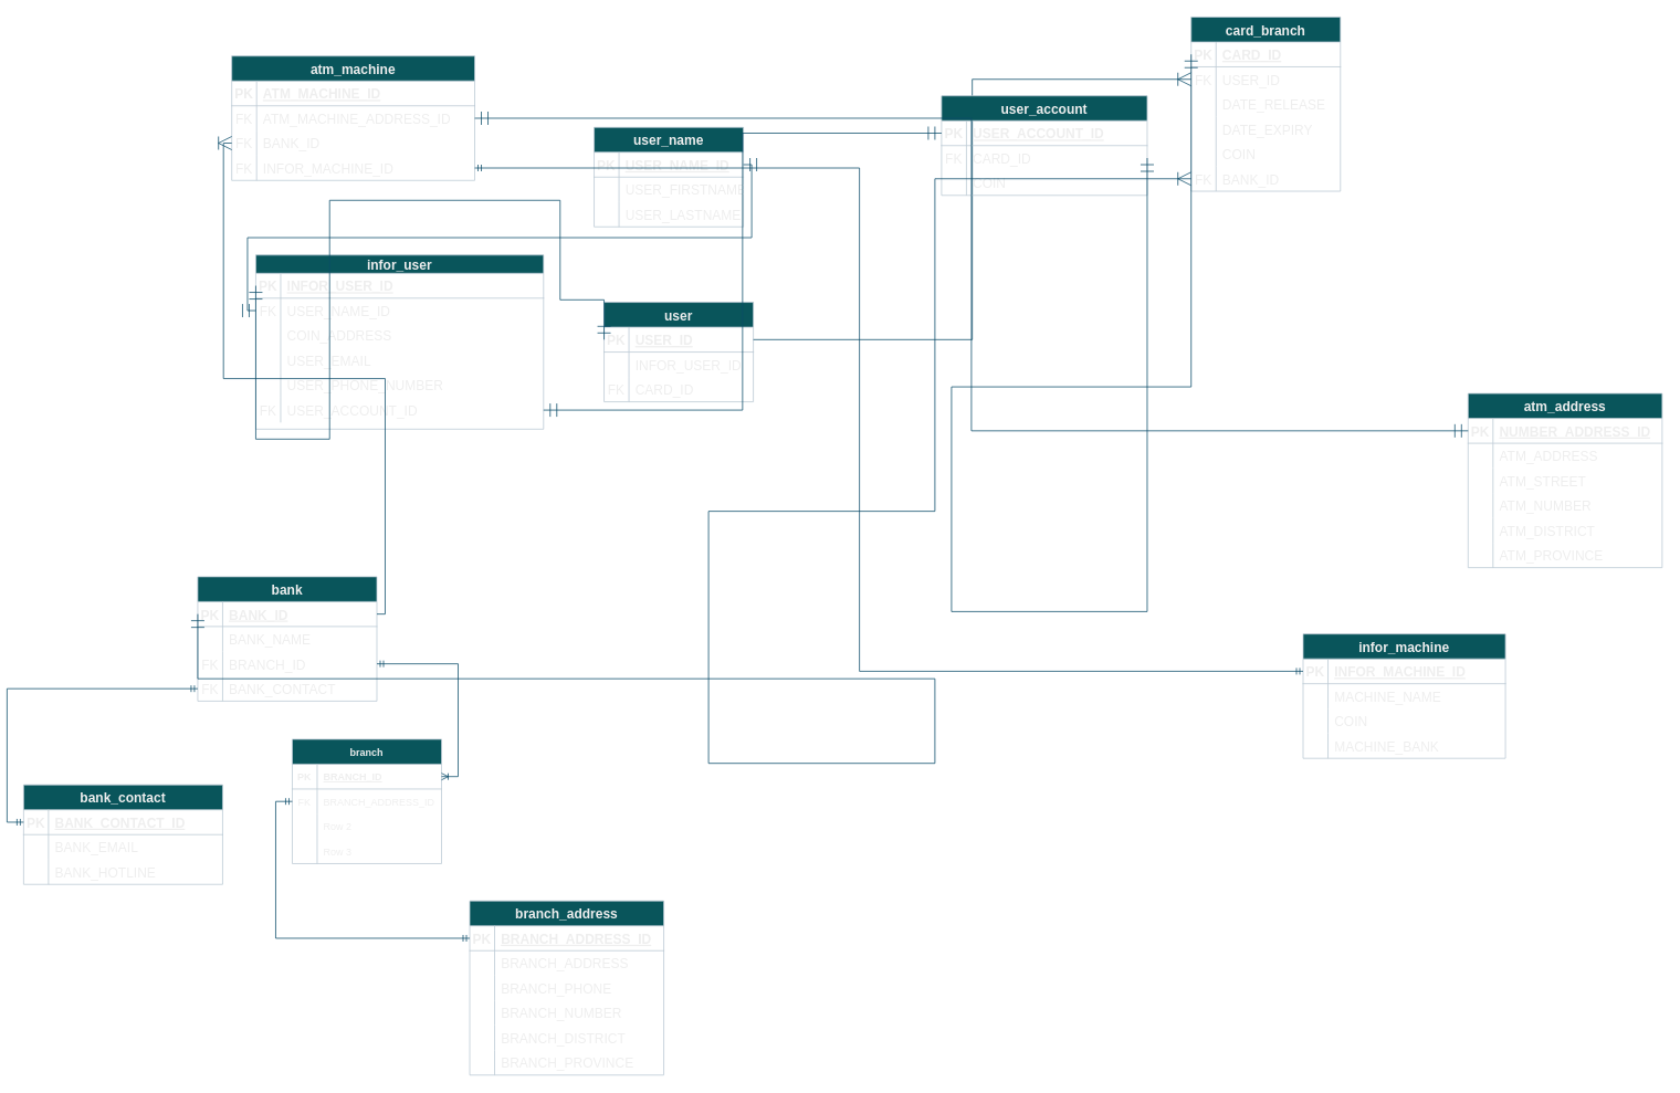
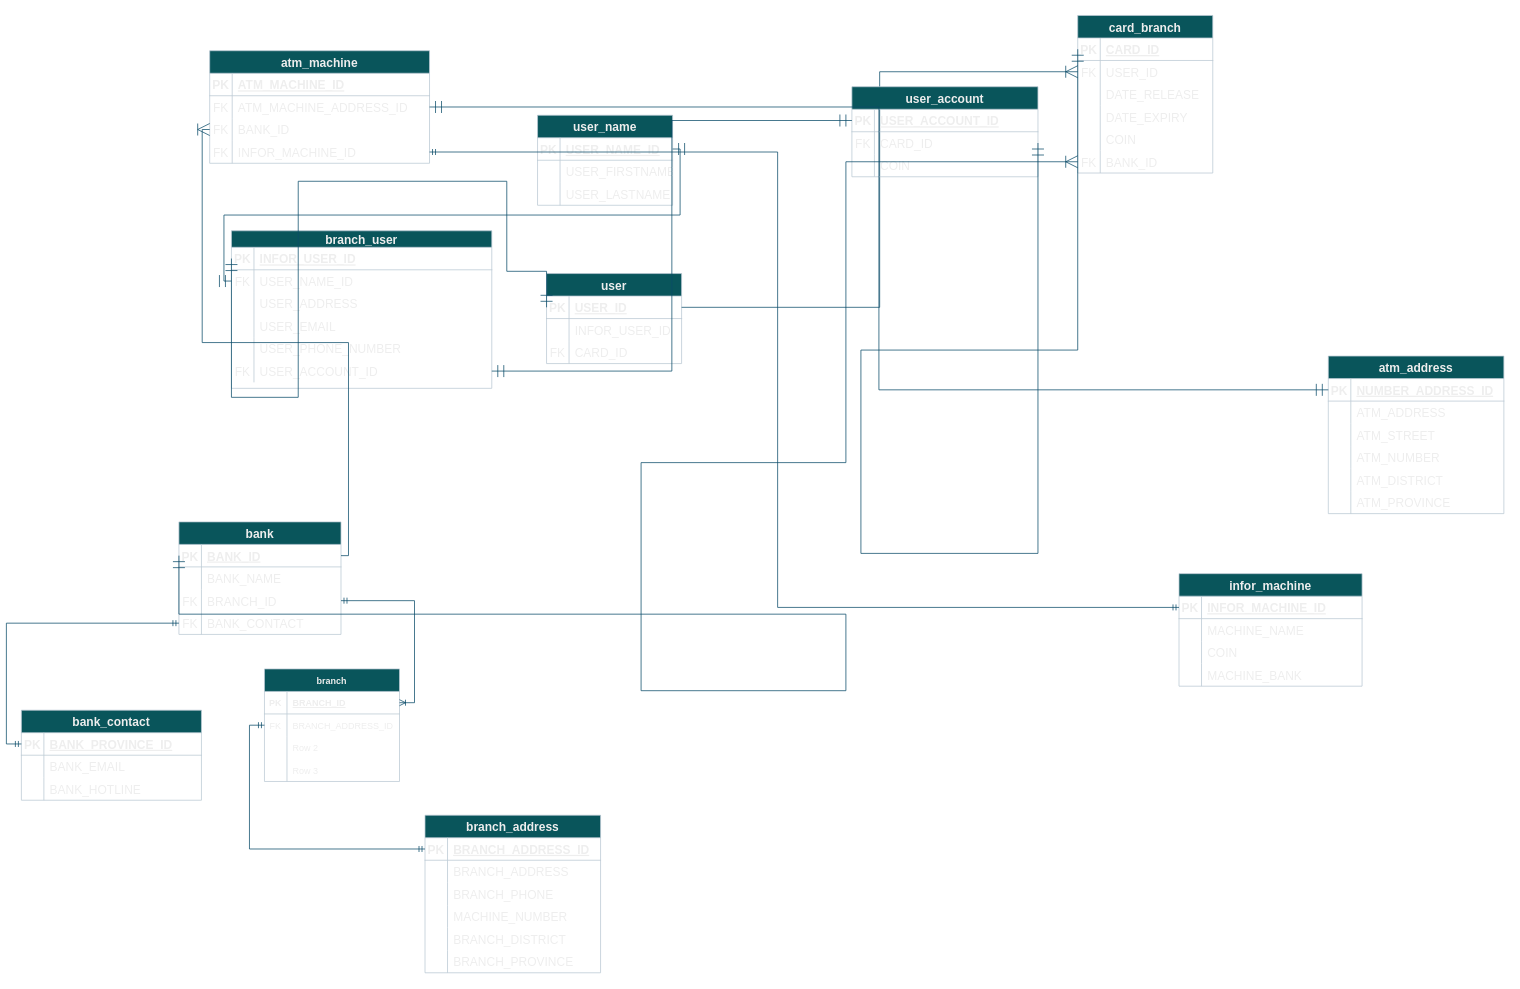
- <mxCell id="57" value="infor_user" style="shape=table;startSize=22;container=1;collapsible=1;childLayout=tableLayout;fixedRows=1;rowLines=0;fontStyle=1;align=center;resizeLast=1;strokeColor=#BAC8D3;fontSize=16;fontColor=#EEEEEE;fillColor=#09555B;labelBackgroundColor=none;" vertex="1" parent="1"><mxGeometry x="300" y="307" width="347" height="210" as="geometry" /></mxCell>
+ <mxCell id="57" value="branch_user" style="shape=table;startSize=22;container=1;collapsible=1;childLayout=tableLayout;fixedRows=1;rowLines=0;fontStyle=1;align=center;resizeLast=1;strokeColor=#BAC8D3;fontSize=16;fontColor=#EEEEEE;fillColor=#09555B;labelBackgroundColor=none;" vertex="1" parent="1"><mxGeometry x="300" y="307" width="347" height="210" as="geometry" /></mxCell>
- <mxCell id="66" value="COIN_ADDRESS" style="shape=partialRectangle;connectable=0;fillColor=none;top=0;left=0;bottom=0;right=0;align=left;spacingLeft=6;overflow=hidden;strokeColor=#BAC8D3;fontSize=16;fontColor=#EEEEEE;labelBackgroundColor=none;" vertex="1" parent="64"><mxGeometry x="30" width="317" height="30" as="geometry"><mxRectangle width="317" height="30" as="alternateBounds" /></mxGeometry></mxCell>
+ <mxCell id="66" value="USER_ADDRESS" style="shape=partialRectangle;connectable=0;fillColor=none;top=0;left=0;bottom=0;right=0;align=left;spacingLeft=6;overflow=hidden;strokeColor=#BAC8D3;fontSize=16;fontColor=#EEEEEE;labelBackgroundColor=none;" vertex="1" parent="64"><mxGeometry x="30" width="317" height="30" as="geometry"><mxRectangle width="317" height="30" as="alternateBounds" /></mxGeometry></mxCell>
- <mxCell id="102" value="BANK_CONTACT_ID" style="shape=partialRectangle;connectable=0;fillColor=none;top=0;left=0;bottom=0;right=0;align=left;spacingLeft=6;fontStyle=5;overflow=hidden;strokeColor=#BAC8D3;fontSize=16;fontColor=#EEEEEE;labelBackgroundColor=none;" vertex="1" parent="100"><mxGeometry x="30" width="210" height="30" as="geometry"><mxRectangle width="210" height="30" as="alternateBounds" /></mxGeometry></mxCell>
+ <mxCell id="102" value="BANK_PROVINCE_ID" style="shape=partialRectangle;connectable=0;fillColor=none;top=0;left=0;bottom=0;right=0;align=left;spacingLeft=6;fontStyle=5;overflow=hidden;strokeColor=#BAC8D3;fontSize=16;fontColor=#EEEEEE;labelBackgroundColor=none;" vertex="1" parent="100"><mxGeometry x="30" width="210" height="30" as="geometry"><mxRectangle width="210" height="30" as="alternateBounds" /></mxGeometry></mxCell>
- <mxCell id="121" value="BRANCH_NUMBER" style="shape=partialRectangle;connectable=0;fillColor=none;top=0;left=0;bottom=0;right=0;align=left;spacingLeft=6;overflow=hidden;strokeColor=#BAC8D3;fontSize=16;fontColor=#EEEEEE;labelBackgroundColor=none;" vertex="1" parent="119"><mxGeometry x="30" width="204" height="30" as="geometry"><mxRectangle width="204" height="30" as="alternateBounds" /></mxGeometry></mxCell>
+ <mxCell id="121" value="MACHINE_NUMBER" style="shape=partialRectangle;connectable=0;fillColor=none;top=0;left=0;bottom=0;right=0;align=left;spacingLeft=6;overflow=hidden;strokeColor=#BAC8D3;fontSize=16;fontColor=#EEEEEE;labelBackgroundColor=none;" vertex="1" parent="119"><mxGeometry x="30" width="204" height="30" as="geometry"><mxRectangle width="204" height="30" as="alternateBounds" /></mxGeometry></mxCell>
